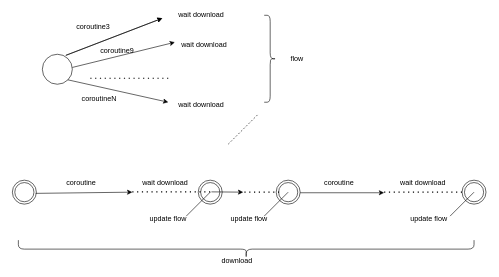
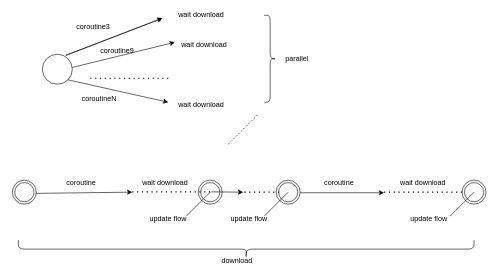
- <mxCell id="15" value="flow" style="text;strokeColor=none;align=center;fillColor=none;html=1;verticalAlign=middle;whiteSpace=wrap;rounded=0;" vertex="1" parent="1"><mxGeometry x="460" y="92.5" width="70" height="10" as="geometry" /></mxCell>
+ <mxCell id="15" value="parallel" style="text;strokeColor=none;align=center;fillColor=none;html=1;verticalAlign=middle;whiteSpace=wrap;rounded=0;" vertex="1" parent="1"><mxGeometry x="460" y="92.5" width="70" height="10" as="geometry" /></mxCell>
